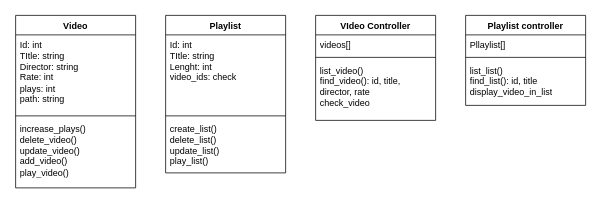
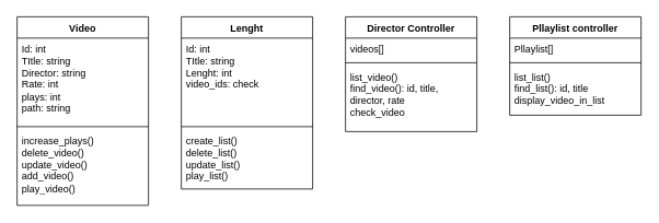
- <mxCell id="6" value="Playlist" style="swimlane;fontStyle=1;align=center;verticalAlign=top;childLayout=stackLayout;horizontal=1;startSize=26;horizontalStack=0;resizeParent=1;resizeParentMax=0;resizeLast=0;collapsible=1;marginBottom=0;whiteSpace=wrap;html=1;" vertex="1" parent="1"><mxGeometry x="220" y="20" width="160" height="210" as="geometry" /></mxCell>
+ <mxCell id="6" value="Lenght" style="swimlane;fontStyle=1;align=center;verticalAlign=top;childLayout=stackLayout;horizontal=1;startSize=26;horizontalStack=0;resizeParent=1;resizeParentMax=0;resizeLast=0;collapsible=1;marginBottom=0;whiteSpace=wrap;html=1;" vertex="1" parent="1"><mxGeometry x="220" y="20" width="160" height="210" as="geometry" /></mxCell>
- <mxCell id="10" value="VIdeo Controller" style="swimlane;fontStyle=1;align=center;verticalAlign=top;childLayout=stackLayout;horizontal=1;startSize=26;horizontalStack=0;resizeParent=1;resizeParentMax=0;resizeLast=0;collapsible=1;marginBottom=0;whiteSpace=wrap;html=1;" vertex="1" parent="1"><mxGeometry x="420" y="20" width="160" height="140" as="geometry" /></mxCell>
+ <mxCell id="10" value="Director Controller" style="swimlane;fontStyle=1;align=center;verticalAlign=top;childLayout=stackLayout;horizontal=1;startSize=26;horizontalStack=0;resizeParent=1;resizeParentMax=0;resizeLast=0;collapsible=1;marginBottom=0;whiteSpace=wrap;html=1;" vertex="1" parent="1"><mxGeometry x="420" y="20" width="160" height="140" as="geometry" /></mxCell>
- <mxCell id="14" value="Playlist controller" style="swimlane;fontStyle=1;align=center;verticalAlign=top;childLayout=stackLayout;horizontal=1;startSize=26;horizontalStack=0;resizeParent=1;resizeParentMax=0;resizeLast=0;collapsible=1;marginBottom=0;whiteSpace=wrap;html=1;" vertex="1" parent="1"><mxGeometry x="620" y="20" width="160" height="120" as="geometry" /></mxCell>
+ <mxCell id="14" value="Pllaylist controller" style="swimlane;fontStyle=1;align=center;verticalAlign=top;childLayout=stackLayout;horizontal=1;startSize=26;horizontalStack=0;resizeParent=1;resizeParentMax=0;resizeLast=0;collapsible=1;marginBottom=0;whiteSpace=wrap;html=1;" vertex="1" parent="1"><mxGeometry x="620" y="20" width="160" height="120" as="geometry" /></mxCell>
